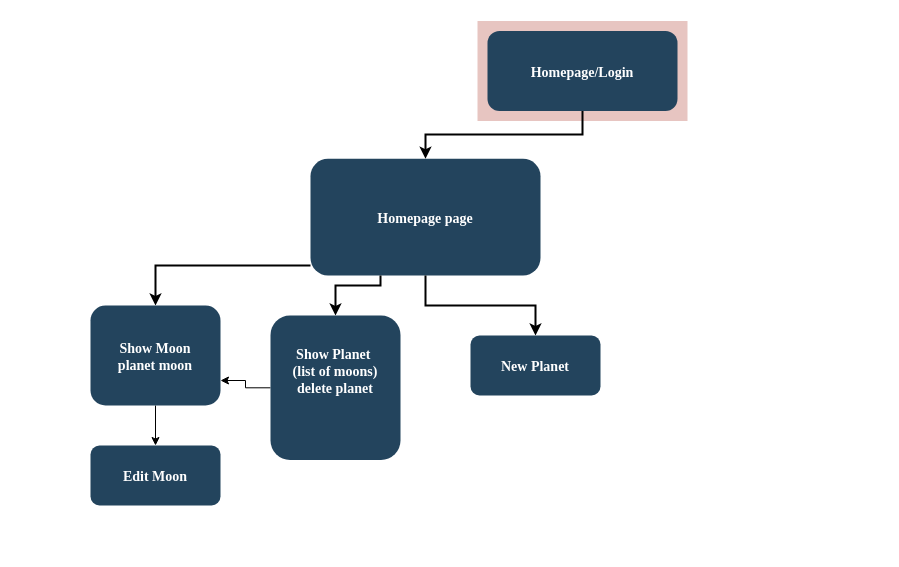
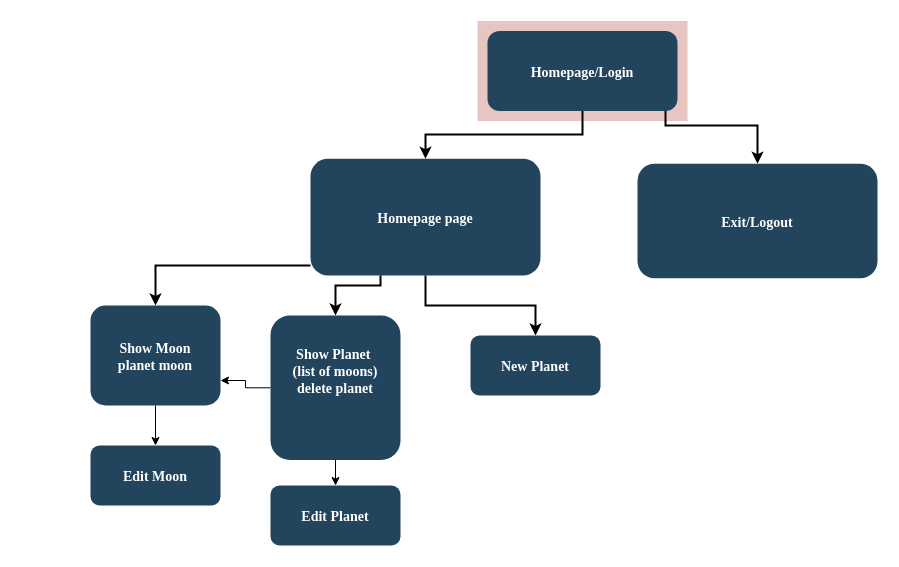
+ <mxCell id="4" value="" style="edgeStyle=elbowEdgeStyle;elbow=vertical;strokeWidth=2;rounded=0;entryX=0.5;entryY=0;entryDx=0;entryDy=0;" parent="1" source="3" target="5" edge="1"><mxGeometry x="337" y="215.5" width="100" height="100" as="geometry"><mxPoint x="67" y="160.5" as="sourcePoint" /><mxPoint x="1060" y="115" as="targetPoint" /><Array as="points"><mxPoint x="665" y="125" /></Array></mxGeometry></mxCell>
+ <mxCell id="5" value="Exit/Logout" style="rounded=1;fillColor=#23445D;gradientColor=none;strokeColor=none;fontColor=#FFFFFF;fontStyle=1;fontFamily=Tahoma;fontSize=14" parent="1" vertex="1"><mxGeometry x="637" y="163.25" width="240" height="114.5" as="geometry" /></mxCell>
+ <mxCell id="7" style="edgeStyle=orthogonalEdgeStyle;rounded=0;orthogonalLoop=1;jettySize=auto;html=1;exitX=0.5;exitY=1;exitDx=0;exitDy=0;" parent="1" source="9" target="15" edge="1"><mxGeometry relative="1" as="geometry" /></mxCell>
+ <mxCell id="15" value="Edit Planet" style="rounded=1;fillColor=#23445D;gradientColor=none;strokeColor=none;fontColor=#FFFFFF;fontStyle=1;fontFamily=Tahoma;fontSize=14" parent="1" vertex="1"><mxGeometry x="270" y="485" width="130" height="60" as="geometry" /></mxCell>
